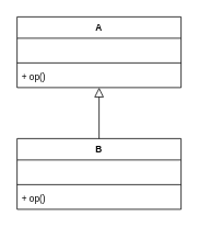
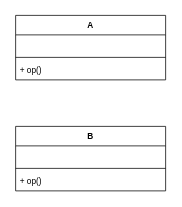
- <mxCell id="10" value="" style="endArrow=block;html=1;rounded=0;shadow=0;strokeColor=default;align=center;verticalAlign=middle;fontFamily=Helvetica;fontSize=11;fontColor=default;labelBackgroundColor=default;endSize=9.33;fillColor=none;gradientColor=none;endFill=0;" parent="1" source="6" target="2" edge="1"><mxGeometry width="50" height="50" relative="1" as="geometry"><mxPoint x="20" y="208" as="sourcePoint" /><mxPoint x="80" y="140" as="targetPoint" /></mxGeometry></mxCell>
